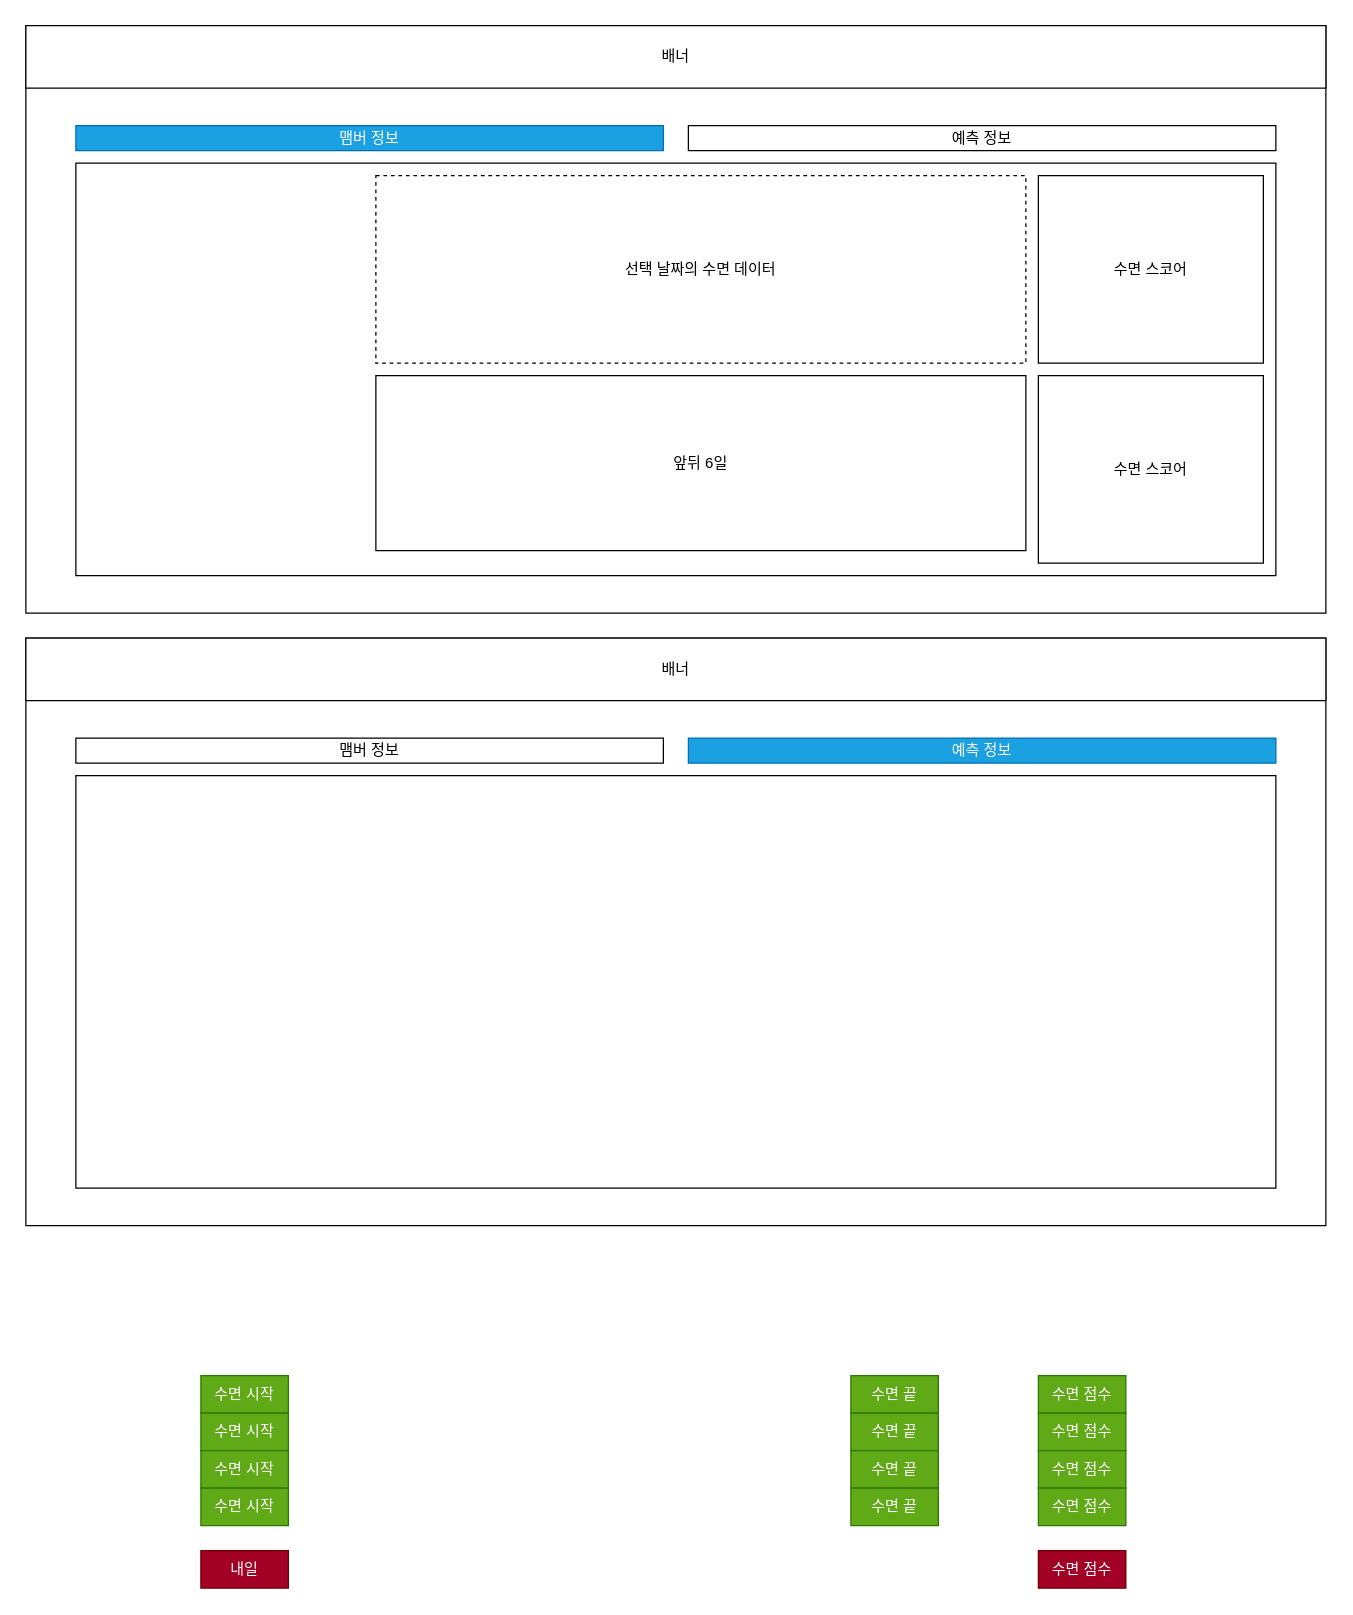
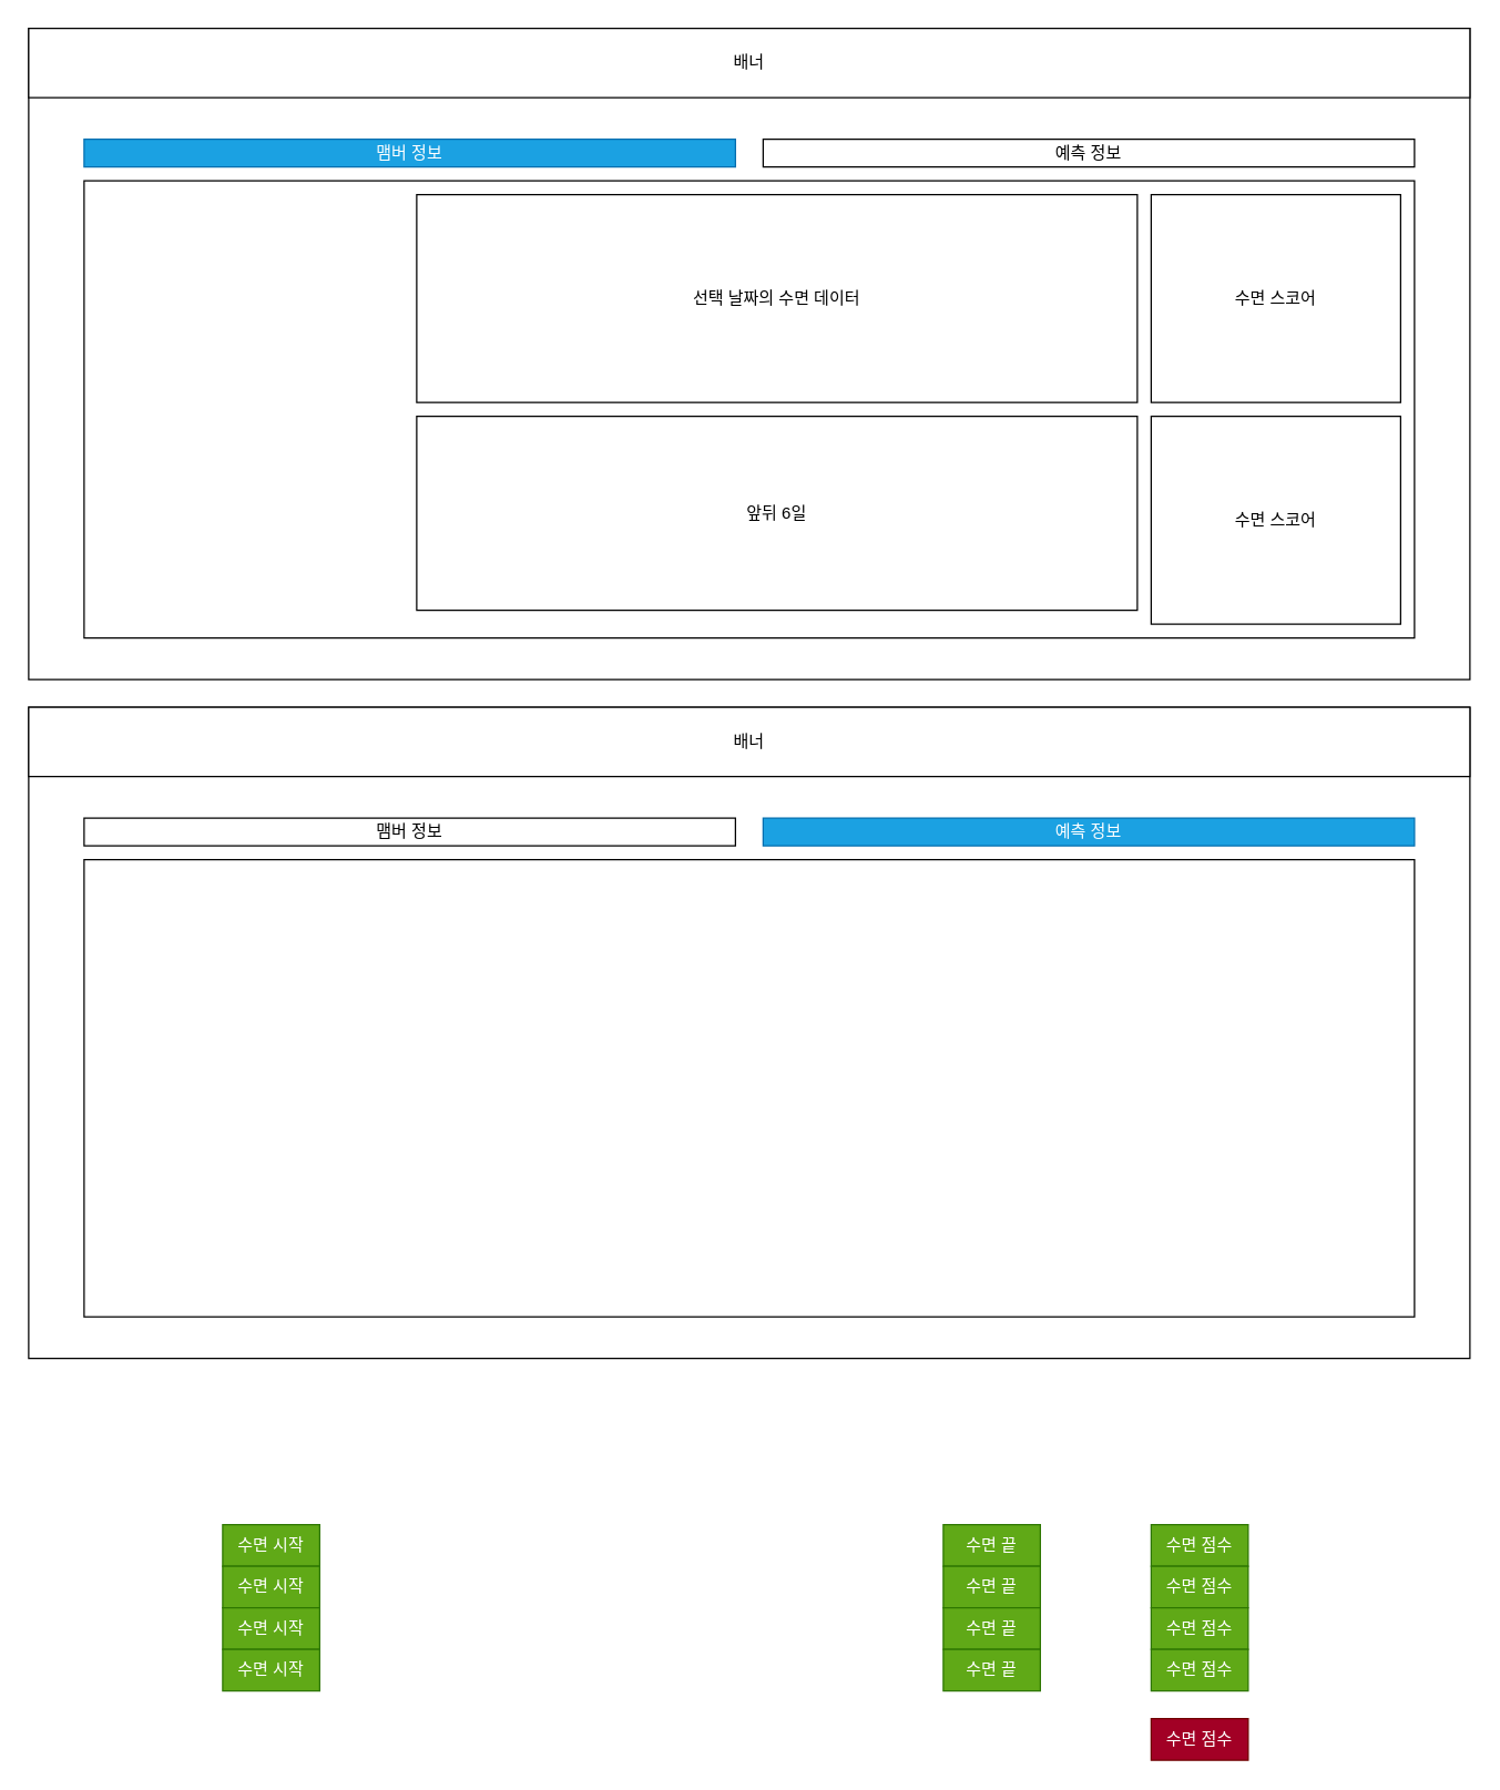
- <mxCell id="7" value="선택 날짜의 수면 데이터" style="rounded=0;whiteSpace=wrap;html=1;dashed=1;" vertex="1" parent="1"><mxGeometry x="300" y="140" width="520" height="150" as="geometry" /></mxCell>
+ <mxCell id="7" value="선택 날짜의 수면 데이터" style="rounded=0;whiteSpace=wrap;html=1;" vertex="1" parent="1"><mxGeometry x="300" y="140" width="520" height="150" as="geometry" /></mxCell>
- <mxCell id="29" value="내일" style="text;html=1;strokeColor=#6F0000;fillColor=#a20025;align=center;verticalAlign=middle;whiteSpace=wrap;rounded=0;fontColor=#ffffff;" vertex="1" parent="1"><mxGeometry x="160" y="1240" width="70" height="30" as="geometry" /></mxCell>
